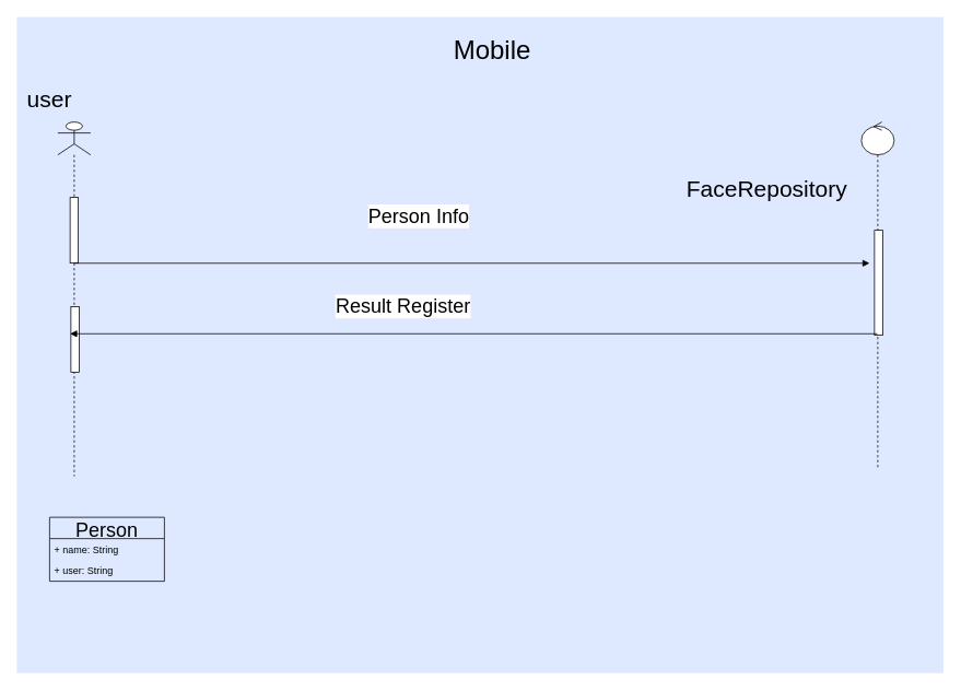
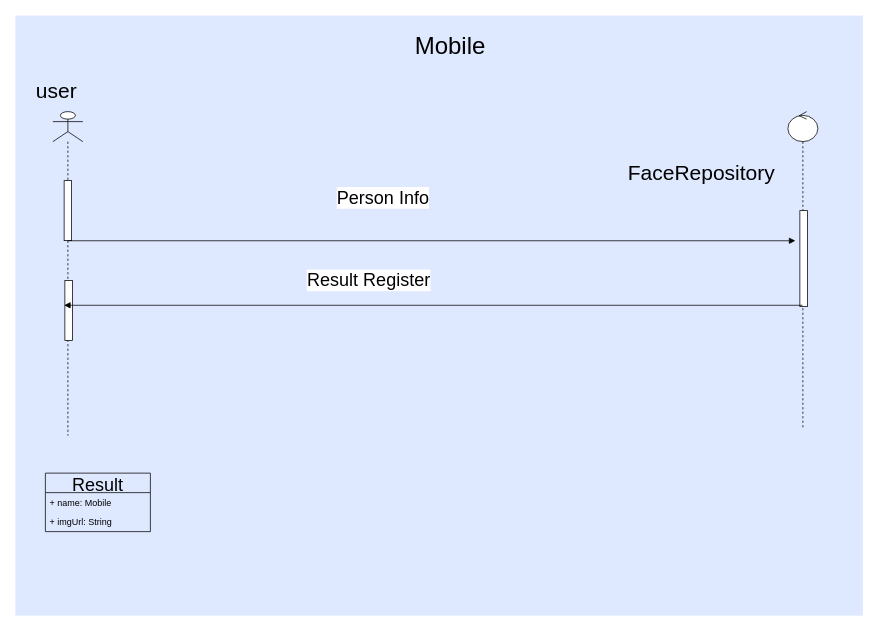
- <mxCell id="5" value="user" style="text;html=1;strokeColor=none;fillColor=none;align=center;verticalAlign=middle;whiteSpace=wrap;rounded=0;fontSize=28;" vertex="1" parent="1"><mxGeometry x="40" y="110" width="40" height="20" as="geometry" /></mxCell>
+ <mxCell id="5" value="user" style="text;html=1;strokeColor=none;fillColor=none;align=center;verticalAlign=middle;whiteSpace=wrap;rounded=0;fontSize=28;" vertex="1" parent="1"><mxGeometry x="55" y="110" width="40" height="20" as="geometry" /></mxCell>
- <mxCell id="11" value="Person" style="swimlane;fontStyle=0;childLayout=stackLayout;horizontal=1;startSize=26;fillColor=none;horizontalStack=0;resizeParent=1;resizeParentMax=0;resizeLast=0;collapsible=1;marginBottom=0;fontSize=24;" vertex="1" parent="1"><mxGeometry x="60" y="630" width="140" height="78" as="geometry" /></mxCell>
+ <mxCell id="11" value="Result" style="swimlane;fontStyle=0;childLayout=stackLayout;horizontal=1;startSize=26;fillColor=none;horizontalStack=0;resizeParent=1;resizeParentMax=0;resizeLast=0;collapsible=1;marginBottom=0;fontSize=24;" vertex="1" parent="1"><mxGeometry x="60" y="630" width="140" height="78" as="geometry" /></mxCell>
- <mxCell id="12" value="+ name: String" style="text;strokeColor=none;fillColor=none;align=left;verticalAlign=top;spacingLeft=4;spacingRight=4;overflow=hidden;rotatable=0;points=[[0,0.5],[1,0.5]];portConstraint=eastwest;" vertex="1" parent="11"><mxGeometry y="26" width="140" height="26" as="geometry" /></mxCell>
+ <mxCell id="12" value="+ name: Mobile" style="text;strokeColor=none;fillColor=none;align=left;verticalAlign=top;spacingLeft=4;spacingRight=4;overflow=hidden;rotatable=0;points=[[0,0.5],[1,0.5]];portConstraint=eastwest;" vertex="1" parent="11"><mxGeometry y="26" width="140" height="26" as="geometry" /></mxCell>
- <mxCell id="13" value="+ user: String" style="text;strokeColor=none;fillColor=none;align=left;verticalAlign=top;spacingLeft=4;spacingRight=4;overflow=hidden;rotatable=0;points=[[0,0.5],[1,0.5]];portConstraint=eastwest;" vertex="1" parent="11"><mxGeometry y="52" width="140" height="26" as="geometry" /></mxCell>
+ <mxCell id="13" value="+ imgUrl: String" style="text;strokeColor=none;fillColor=none;align=left;verticalAlign=top;spacingLeft=4;spacingRight=4;overflow=hidden;rotatable=0;points=[[0,0.5],[1,0.5]];portConstraint=eastwest;" vertex="1" parent="11"><mxGeometry y="52" width="140" height="26" as="geometry" /></mxCell>
